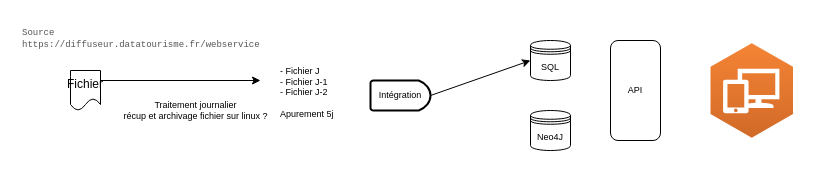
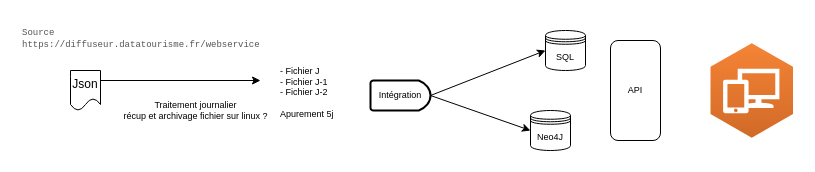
- <mxCell id="6" value="SQL" style="shape=datastore;whiteSpace=wrap;html=1;fontSize=9;" vertex="1" parent="1"><mxGeometry x="530" y="40" width="40" height="40" as="geometry" /></mxCell>
+ <mxCell id="6" value="SQL" style="shape=datastore;whiteSpace=wrap;html=1;fontSize=9;" vertex="1" parent="1"><mxGeometry x="545" y="30" width="40" height="40" as="geometry" /></mxCell>
- <mxCell id="2" value="Fichier" style="shape=document;whiteSpace=wrap;html=1;boundedLbl=1;" vertex="1" parent="1"><mxGeometry x="70" y="70" width="30" height="40" as="geometry" /></mxCell>
+ <mxCell id="2" value="Json" style="shape=document;whiteSpace=wrap;html=1;boundedLbl=1;" vertex="1" parent="1"><mxGeometry x="70" y="70" width="30" height="40" as="geometry" /></mxCell>
+ <mxCell id="11" value="" style="endArrow=classic;html=1;rounded=0;fontSize=9;entryX=0;entryY=0.5;entryDx=0;entryDy=0;exitX=1;exitY=0.5;exitDx=0;exitDy=0;exitPerimeter=0;" edge="1" parent="1" source="9" target="7"><mxGeometry width="50" height="50" relative="1" as="geometry"><mxPoint x="450" y="100" as="sourcePoint" /><mxPoint x="540" y="70" as="targetPoint" /></mxGeometry></mxCell>
